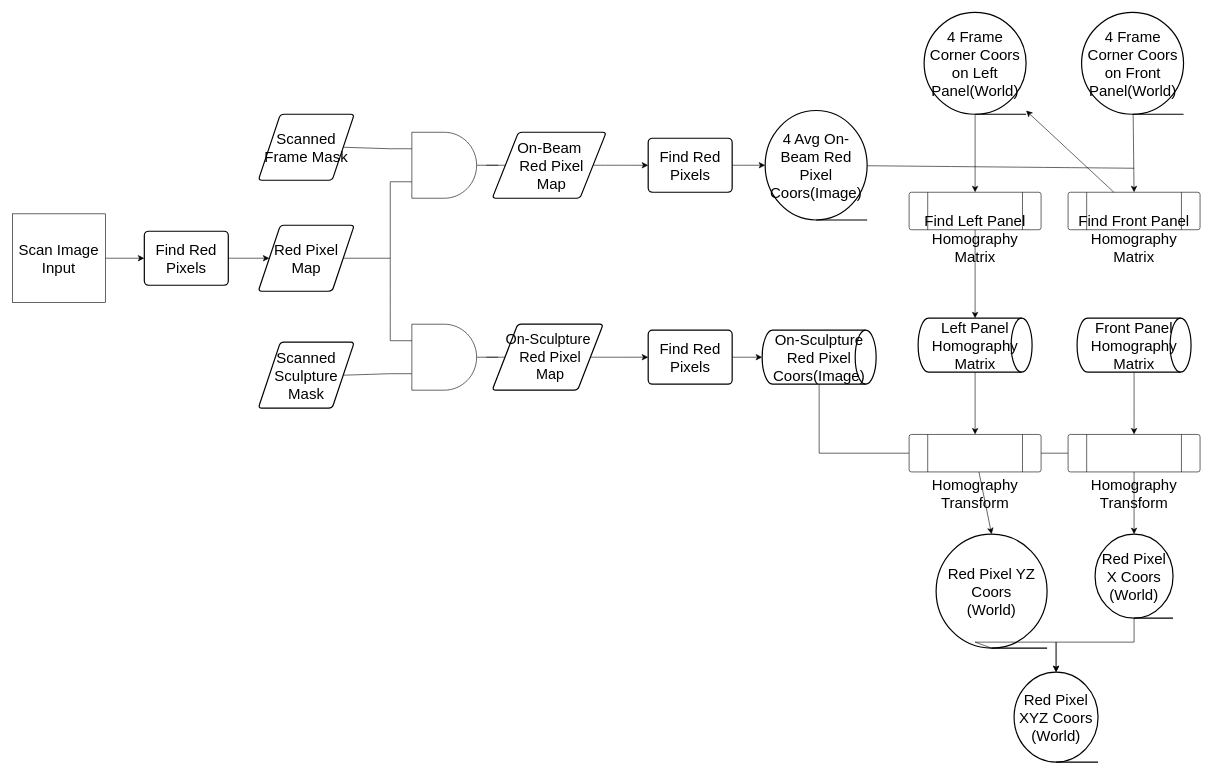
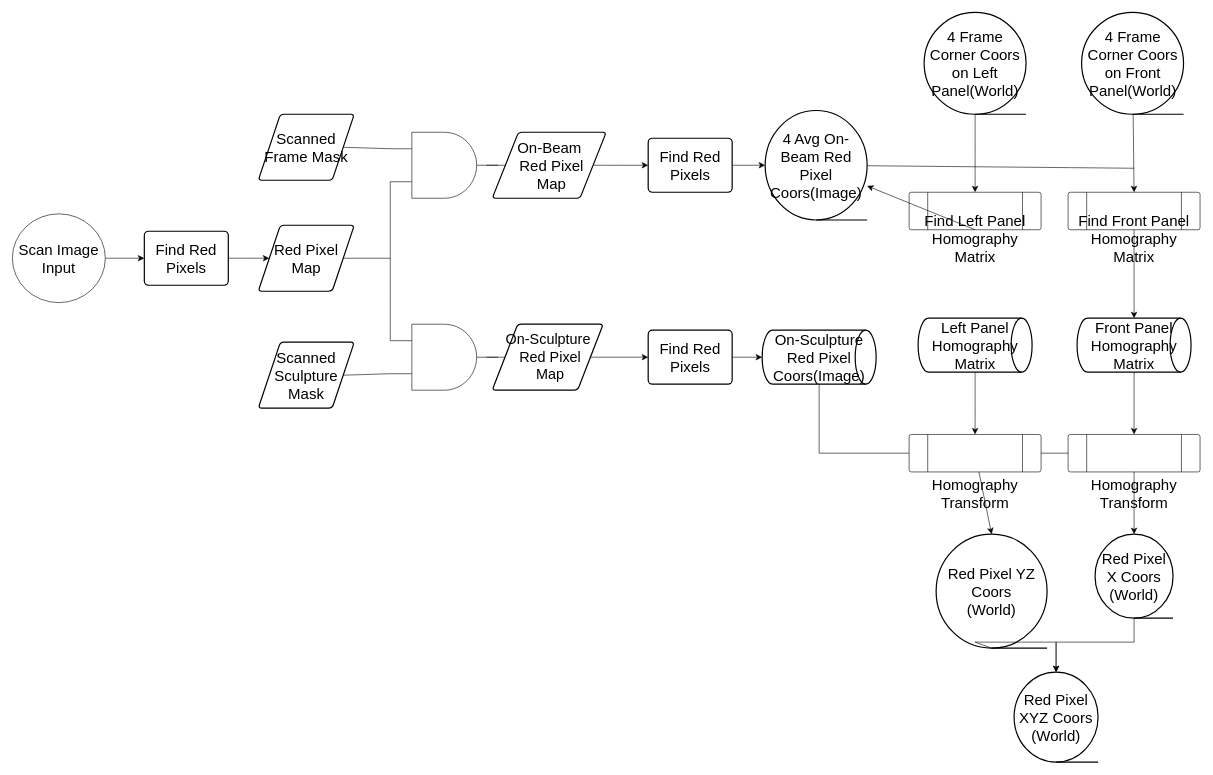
- <mxCell id="31" style="edgeStyle=none;curved=1;rounded=0;orthogonalLoop=1;jettySize=auto;html=1;fontSize=12;startSize=8;endSize=8;labelBackgroundColor=none;textShadow=0;" parent="1" source="28" target="20" edge="1"><mxGeometry relative="1" as="geometry" /></mxCell>
+ <mxCell id="31" style="edgeStyle=none;curved=1;rounded=0;orthogonalLoop=1;jettySize=auto;html=1;entryX=0.5;entryY=0;entryDx=0;entryDy=0;entryPerimeter=0;fontSize=12;startSize=8;endSize=8;labelBackgroundColor=none;textShadow=0;" parent="1" source="28" target="30" edge="1"><mxGeometry relative="1" as="geometry" /></mxCell>
- <mxCell id="3" value="&lt;font style=&quot;font-size: 25px;&quot;&gt;Scan Image Input&lt;br&gt;&lt;/font&gt;" style="html=1;labelBackgroundColor=none;textShadow=0;whiteSpace=wrap;rounded=0;" parent="1" vertex="1"><mxGeometry x="20" y="356" width="155" height="148" as="geometry" /></mxCell>
+ <mxCell id="3" value="&lt;font style=&quot;font-size: 25px;&quot;&gt;Scan Image Input&lt;br&gt;&lt;/font&gt;" style="ellipse;html=1;labelBackgroundColor=none;textShadow=0;whiteSpace=wrap;" parent="1" vertex="1"><mxGeometry x="20" y="356" width="155" height="148" as="geometry" /></mxCell>
- <mxCell id="24" style="edgeStyle=none;curved=1;rounded=0;orthogonalLoop=1;jettySize=auto;html=1;entryX=0.5;entryY=0;entryDx=0;entryDy=0;entryPerimeter=0;fontSize=12;startSize=8;endSize=8;exitX=0.5;exitY=1;exitDx=0;exitDy=0;labelBackgroundColor=none;textShadow=0;" parent="1" source="21" target="23" edge="1"><mxGeometry relative="1" as="geometry" /></mxCell>
+ <mxCell id="24" style="edgeStyle=none;curved=1;rounded=0;orthogonalLoop=1;jettySize=auto;html=1;fontSize=12;startSize=8;endSize=8;exitX=0.5;exitY=1;exitDx=0;exitDy=0;labelBackgroundColor=none;textShadow=0;" parent="1" source="21" target="18" edge="1"><mxGeometry relative="1" as="geometry" /></mxCell>
